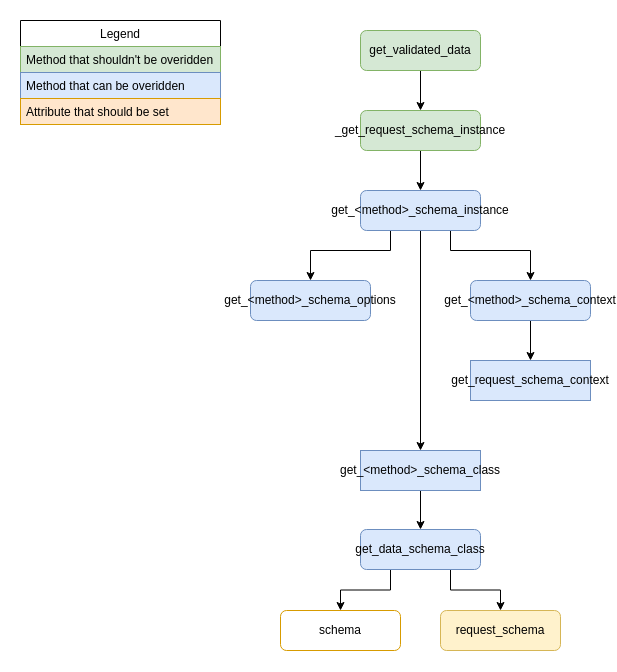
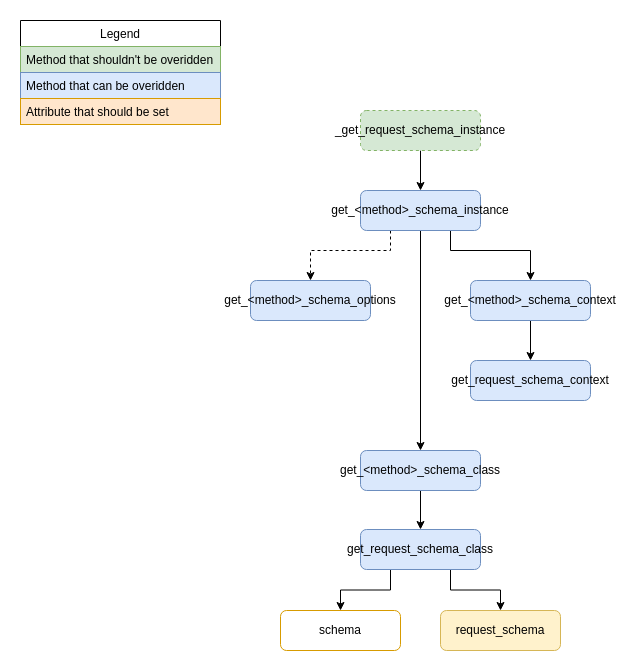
- <mxCell id="7" value="get_validated_data" style="rounded=1;whiteSpace=wrap;html=1;fillColor=#d5e8d4;strokeColor=#82b366;" vertex="1" parent="1"><mxGeometry x="360" y="30" width="120" height="40" as="geometry" /></mxCell>
- <mxCell id="6" style="edgeStyle=orthogonalEdgeStyle;rounded=0;orthogonalLoop=1;jettySize=auto;html=1;exitX=0.5;exitY=1;exitDx=0;exitDy=0;entryX=0.5;entryY=0;entryDx=0;entryDy=0;" edge="1" parent="1" source="7" target="9"><mxGeometry relative="1" as="geometry" /></mxCell>
- <mxCell id="9" value="_get_request_schema_instance" style="rounded=1;whiteSpace=wrap;html=1;fillColor=#d5e8d4;strokeColor=#82b366;" vertex="1" parent="1"><mxGeometry x="360" y="110" width="120" height="40" as="geometry" /></mxCell>
+ <mxCell id="9" value="_get_request_schema_instance" style="rounded=1;whiteSpace=wrap;html=1;fillColor=#d5e8d4;strokeColor=#82b366;dashed=1;" vertex="1" parent="1"><mxGeometry x="360" y="110" width="120" height="40" as="geometry" /></mxCell>
- <mxCell id="13" style="edgeStyle=orthogonalEdgeStyle;rounded=0;orthogonalLoop=1;jettySize=auto;html=1;exitX=0.25;exitY=1;exitDx=0;exitDy=0;entryX=0.5;entryY=0;entryDx=0;entryDy=0;" edge="1" parent="1" source="14" target="19"><mxGeometry relative="1" as="geometry"><Array as="points"><mxPoint x="390" y="250" /><mxPoint x="310" y="250" /></Array></mxGeometry></mxCell>
+ <mxCell id="13" style="edgeStyle=orthogonalEdgeStyle;rounded=0;orthogonalLoop=1;jettySize=auto;html=1;exitX=0.25;exitY=1;exitDx=0;exitDy=0;entryX=0.5;entryY=0;entryDx=0;entryDy=0;dashed=1;" edge="1" parent="1" source="14" target="19"><mxGeometry relative="1" as="geometry"><Array as="points"><mxPoint x="390" y="250" /><mxPoint x="310" y="250" /></Array></mxGeometry></mxCell>
- <mxCell id="20" value="get_request_schema_context" style="whiteSpace=wrap;html=1;fillColor=#dae8fc;strokeColor=#6c8ebf;rounded=0;" vertex="1" parent="1"><mxGeometry x="470" y="360" width="120" height="40" as="geometry" /></mxCell>
+ <mxCell id="20" value="get_request_schema_context" style="rounded=1;whiteSpace=wrap;html=1;fillColor=#dae8fc;strokeColor=#6c8ebf;" vertex="1" parent="1"><mxGeometry x="470" y="360" width="120" height="40" as="geometry" /></mxCell>
- <mxCell id="16" value="get_&amp;lt;method&amp;gt;_schema_class" style="whiteSpace=wrap;html=1;fillColor=#dae8fc;strokeColor=#6c8ebf;rounded=0;" vertex="1" parent="1"><mxGeometry x="360" y="450" width="120" height="40" as="geometry" /></mxCell>
+ <mxCell id="16" value="get_&amp;lt;method&amp;gt;_schema_class" style="rounded=1;whiteSpace=wrap;html=1;fillColor=#dae8fc;strokeColor=#6c8ebf;" vertex="1" parent="1"><mxGeometry x="360" y="450" width="120" height="40" as="geometry" /></mxCell>
- <mxCell id="5" value="get_data_schema_class" style="rounded=1;whiteSpace=wrap;html=1;fillColor=#dae8fc;strokeColor=#6c8ebf;" vertex="1" parent="1"><mxGeometry x="360" y="529" width="120" height="40" as="geometry" /></mxCell>
+ <mxCell id="5" value="get_request_schema_class" style="rounded=1;whiteSpace=wrap;html=1;fillColor=#dae8fc;strokeColor=#6c8ebf;" vertex="1" parent="1"><mxGeometry x="360" y="529" width="120" height="40" as="geometry" /></mxCell>
